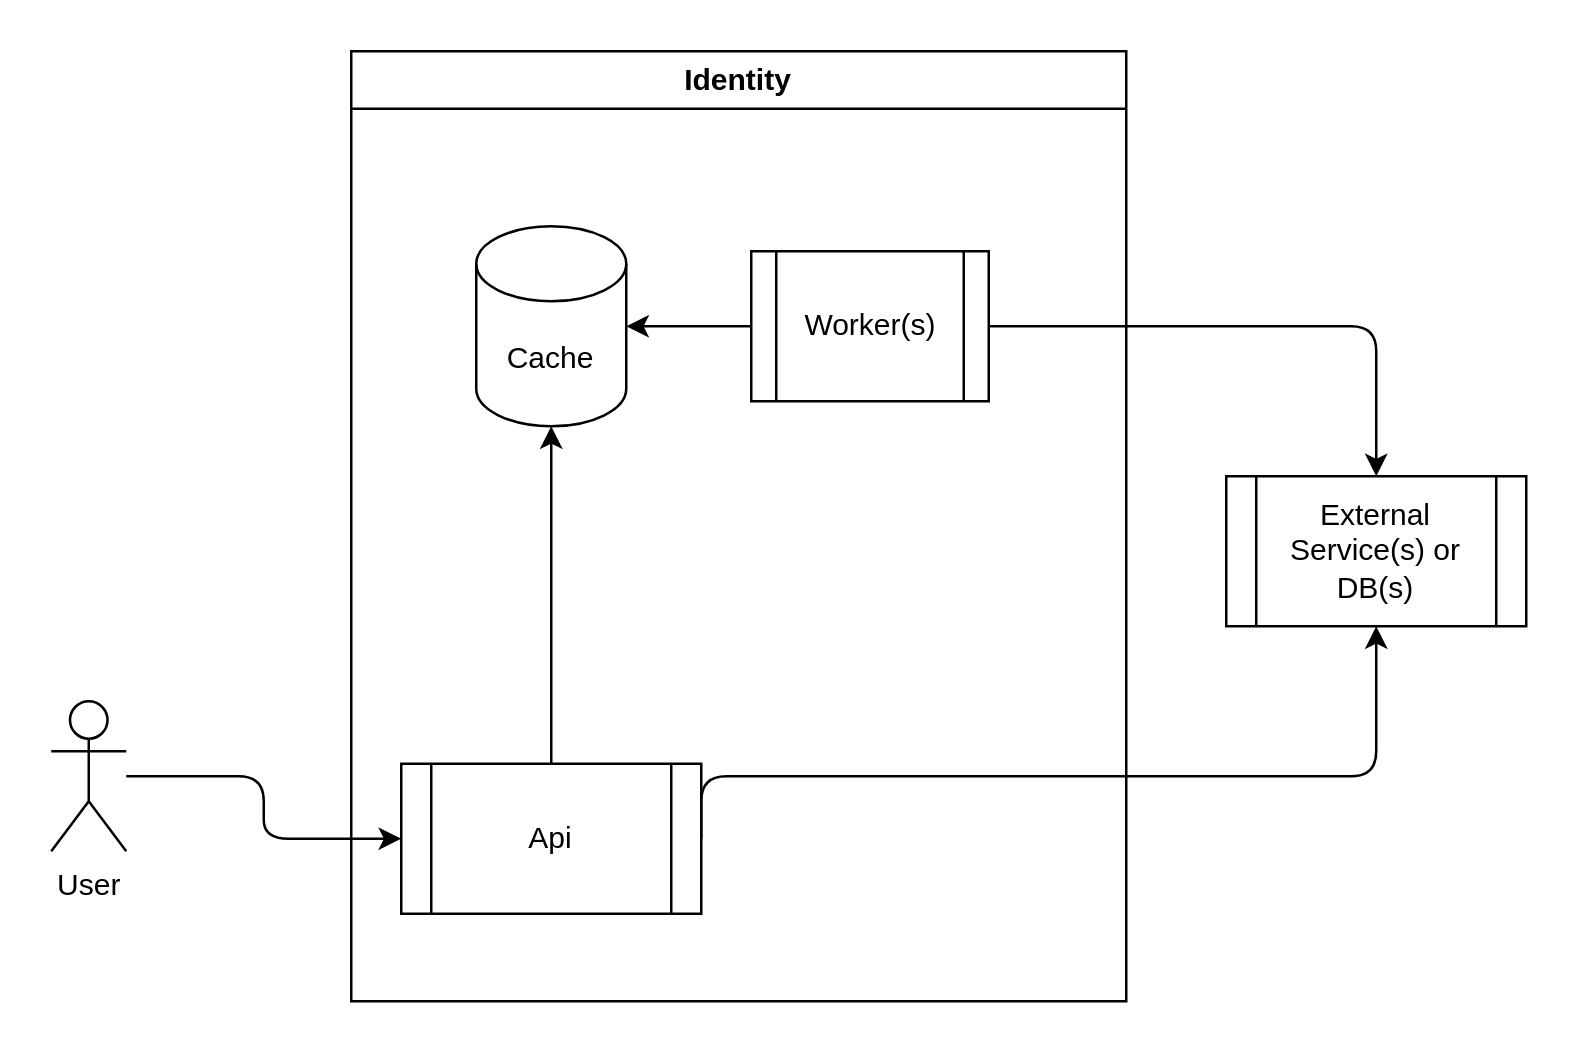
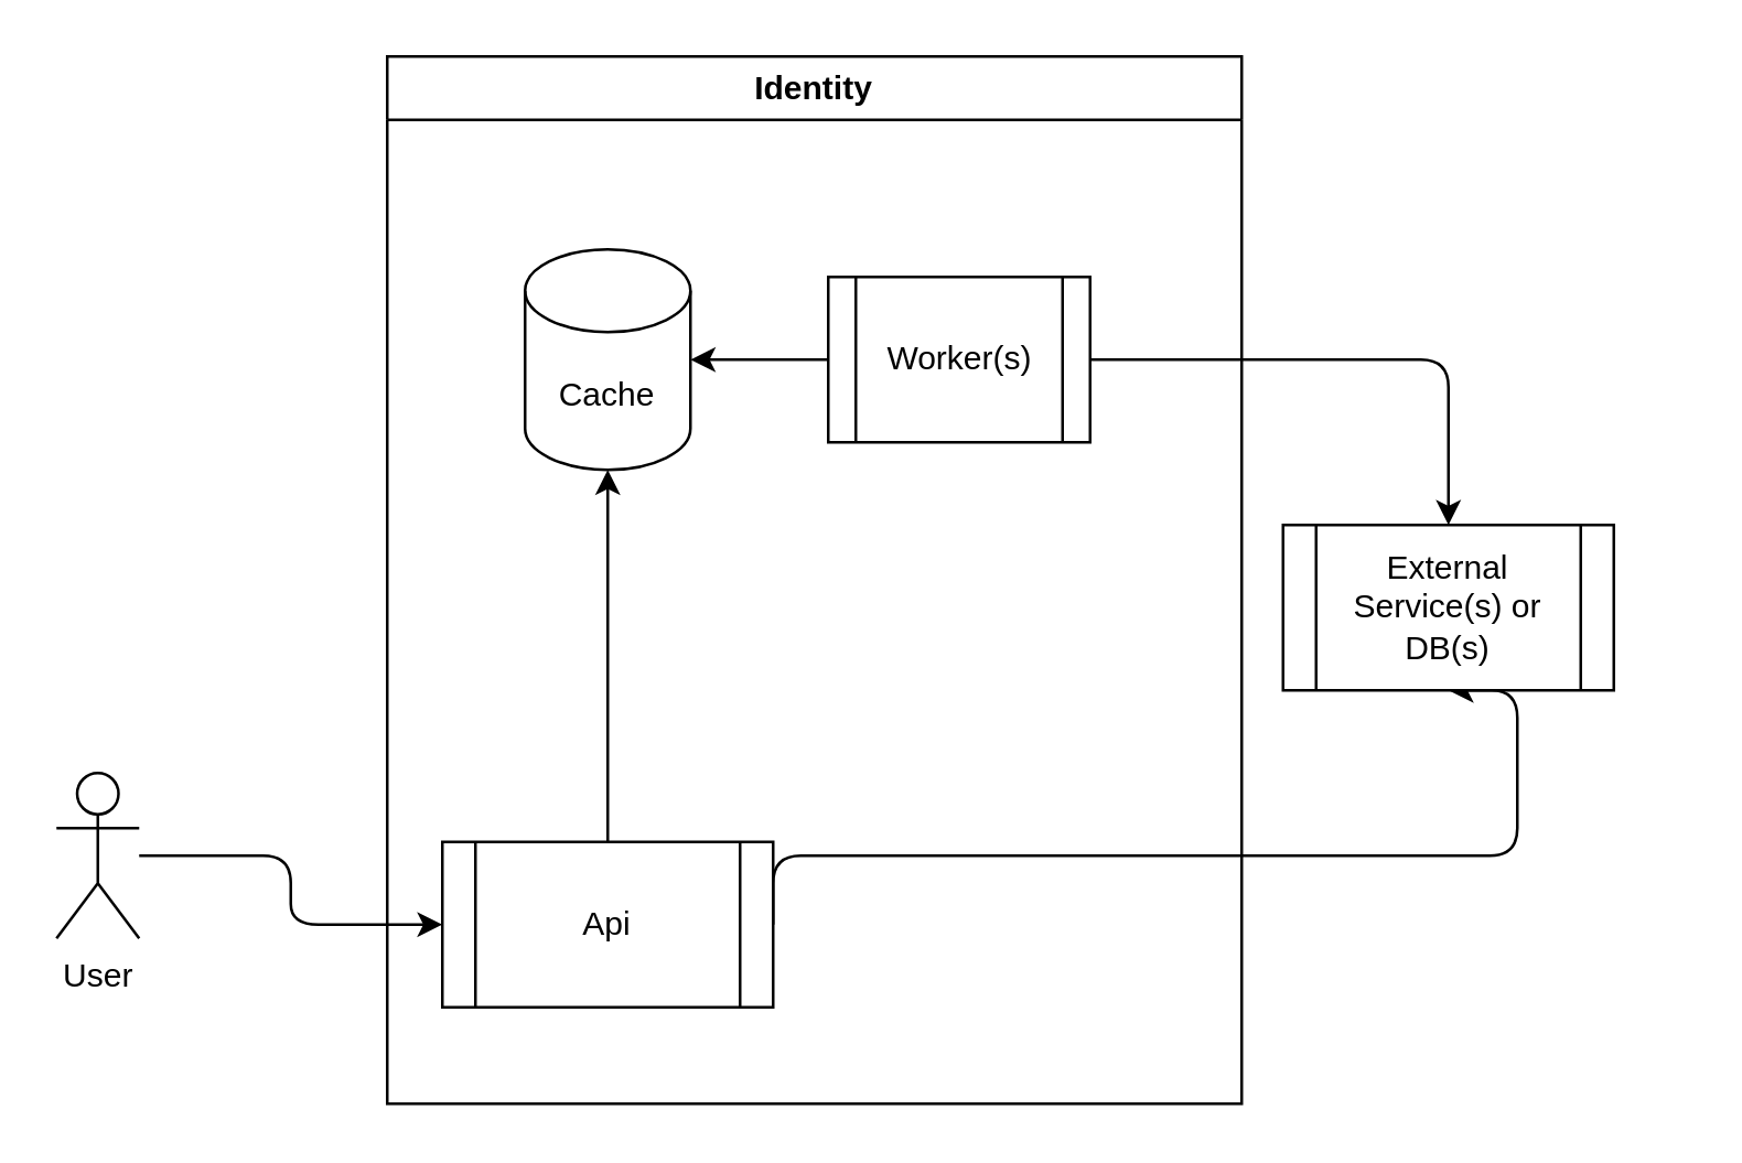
- <mxCell id="12" value="External Service(s) or DB(s)" style="shape=process;whiteSpace=wrap;html=1;backgroundOutline=1;" parent="1" vertex="1"><mxGeometry x="490" y="190" width="120" height="60" as="geometry" /></mxCell>
+ <mxCell id="12" value="External Service(s) or DB(s)" style="shape=process;whiteSpace=wrap;html=1;backgroundOutline=1;" parent="1" vertex="1"><mxGeometry x="465" y="190" width="120" height="60" as="geometry" /></mxCell>
